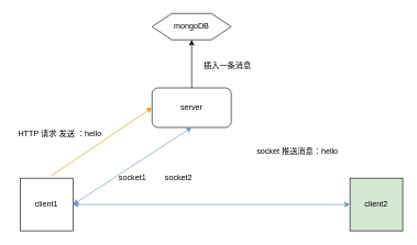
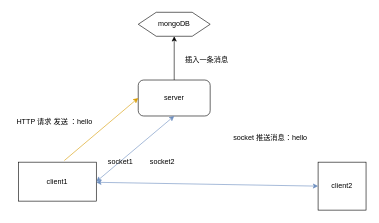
- <mxCell id="4" value="client1" style="whiteSpace=wrap;html=1;aspect=fixed;" vertex="1" parent="1"><mxGeometry x="30" y="270" width="80" height="80" as="geometry" /></mxCell>
+ <mxCell id="4" value="client1" style="whiteSpace=wrap;html=1;aspect=fixed;" vertex="1" parent="1"><mxGeometry x="30" y="270" width="130" height="65" as="geometry" /></mxCell>
- <mxCell id="5" value="client2" style="whiteSpace=wrap;html=1;aspect=fixed;fillColor=#d5e8d4;" vertex="1" parent="1"><mxGeometry x="530" y="270" width="80" height="80" as="geometry" /></mxCell>
+ <mxCell id="5" value="client2" style="whiteSpace=wrap;html=1;aspect=fixed;" vertex="1" parent="1"><mxGeometry x="530" y="270" width="80" height="80" as="geometry" /></mxCell>
